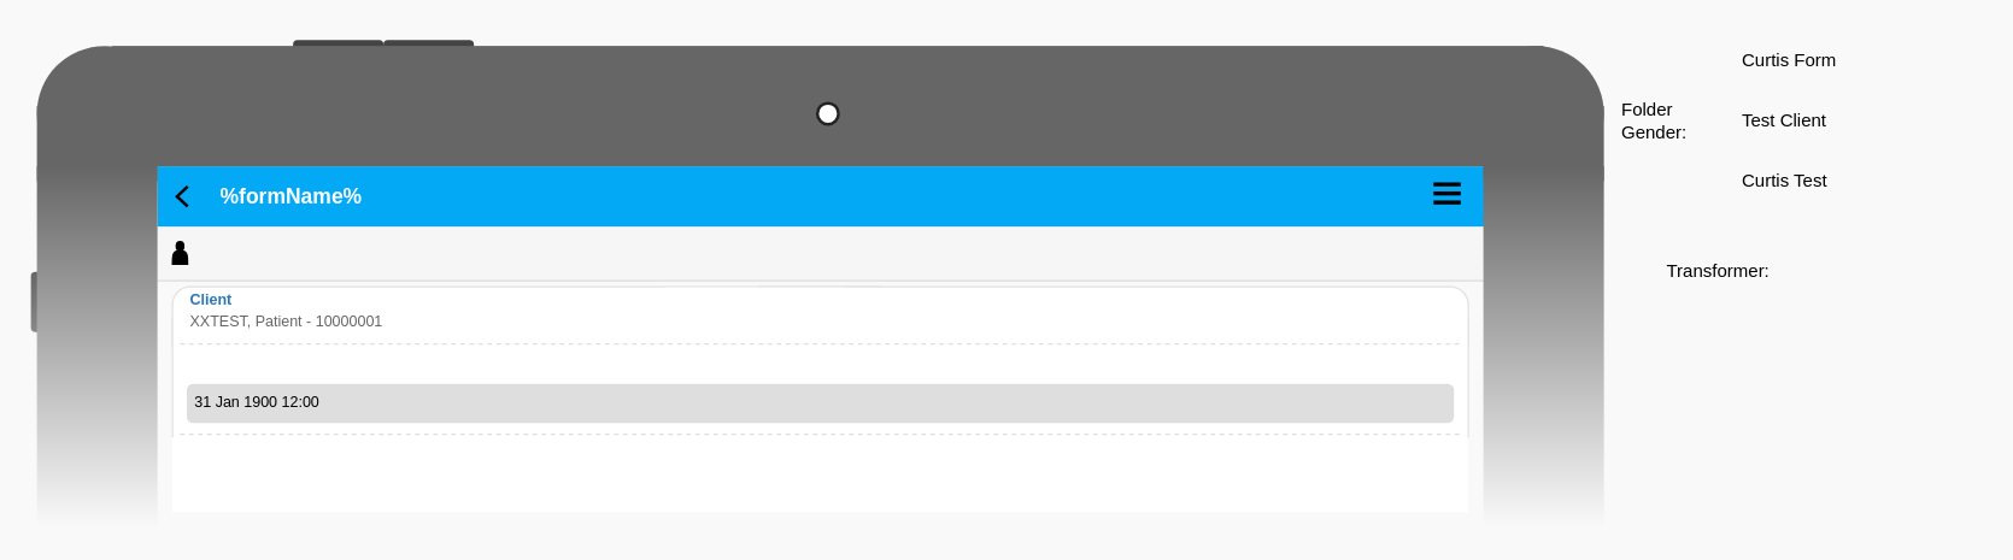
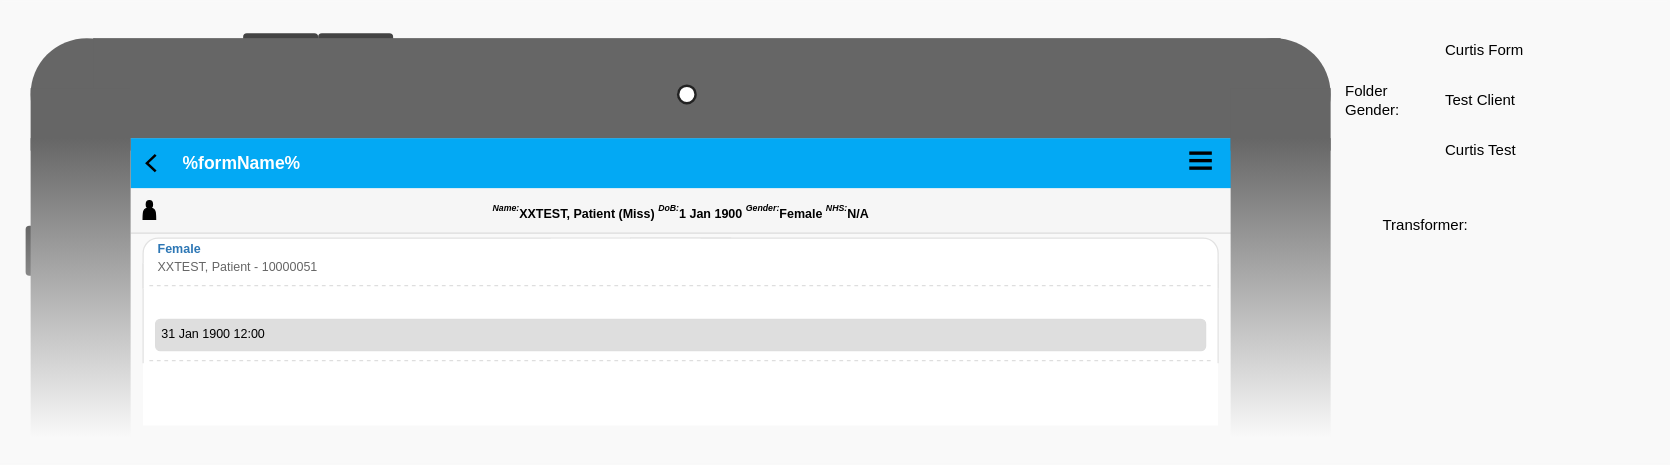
+ <mxCell id="13" value="&lt;b style=&quot;&quot;&gt;&lt;sup style=&quot;&quot;&gt;&lt;i style=&quot;&quot;&gt;&lt;font style=&quot;font-size: 7px;&quot;&gt;Name:&lt;/font&gt;&lt;/i&gt;&lt;/sup&gt;&lt;font size=&quot;1&quot;&gt;XXTEST, Patient (Miss)&amp;nbsp;&lt;/font&gt;&lt;sup style=&quot;&quot;&gt;&lt;i style=&quot;&quot;&gt;&lt;font style=&quot;font-size: 7px;&quot;&gt;DoB:&lt;/font&gt;&lt;/i&gt;&lt;/sup&gt;&lt;font size=&quot;1&quot;&gt;1 Jan 1900&amp;nbsp;&lt;/font&gt;&lt;sup style=&quot;&quot;&gt;&lt;i style=&quot;&quot;&gt;&lt;font style=&quot;font-size: 7px;&quot;&gt;Gender:&lt;/font&gt;&lt;/i&gt;&lt;/sup&gt;&lt;font size=&quot;1&quot;&gt;Female&amp;nbsp;&lt;/font&gt;&lt;sup style=&quot;&quot;&gt;&lt;i style=&quot;&quot;&gt;&lt;font style=&quot;font-size: 7px;&quot;&gt;NHS:&lt;/font&gt;&lt;/i&gt;&lt;/sup&gt;&lt;font size=&quot;1&quot;&gt;N/A&lt;/font&gt;&lt;/b&gt;" style="text;html=1;align=center;verticalAlign=middle;whiteSpace=wrap;rounded=0;" parent="7" vertex="1"><mxGeometry x="259.5" y="42.5" width="361" height="30" as="geometry" /></mxCell>
- <mxCell id="27" value="Client" style="text;html=1;strokeColor=none;fillColor=none;align=left;verticalAlign=middle;whiteSpace=wrap;rounded=0;fontFamily=Arimo;fontSource=https%3A%2F%2Ffonts.googleapis.com%2Fcss%3Ffamily%3DArimo;fontSize=10;fontStyle=1;fontColor=#2D77B5;" parent="25" vertex="1"><mxGeometry x="20" width="840" height="15" as="geometry" /></mxCell>
+ <mxCell id="27" value="Female" style="text;html=1;strokeColor=none;fillColor=none;align=left;verticalAlign=middle;whiteSpace=wrap;rounded=0;fontFamily=Arimo;fontSource=https%3A%2F%2Ffonts.googleapis.com%2Fcss%3Ffamily%3DArimo;fontSize=10;fontStyle=1;fontColor=#2D77B5;" parent="25" vertex="1"><mxGeometry x="20" width="840" height="15" as="geometry" /></mxCell>
- <mxCell id="28" value="&lt;span style=&quot;font-weight: 400;&quot;&gt;XXTEST, Patient - 10000001&lt;/span&gt;" style="text;html=1;strokeColor=none;fillColor=none;align=left;verticalAlign=middle;whiteSpace=wrap;rounded=0;fontFamily=Arimo;fontSource=https%3A%2F%2Ffonts.googleapis.com%2Fcss%3Ffamily%3DArimo;fontSize=10;fontStyle=1;fontColor=#666;" parent="25" vertex="1"><mxGeometry x="20" y="15" width="840" height="15" as="geometry" /></mxCell>
+ <mxCell id="28" value="&lt;span style=&quot;font-weight: 400;&quot;&gt;XXTEST, Patient - 10000051&lt;/span&gt;" style="text;html=1;strokeColor=none;fillColor=none;align=left;verticalAlign=middle;whiteSpace=wrap;rounded=0;fontFamily=Arimo;fontSource=https%3A%2F%2Ffonts.googleapis.com%2Fcss%3Ffamily%3DArimo;fontSize=10;fontStyle=1;fontColor=#666;" parent="25" vertex="1"><mxGeometry x="20" y="15" width="840" height="15" as="geometry" /></mxCell>
